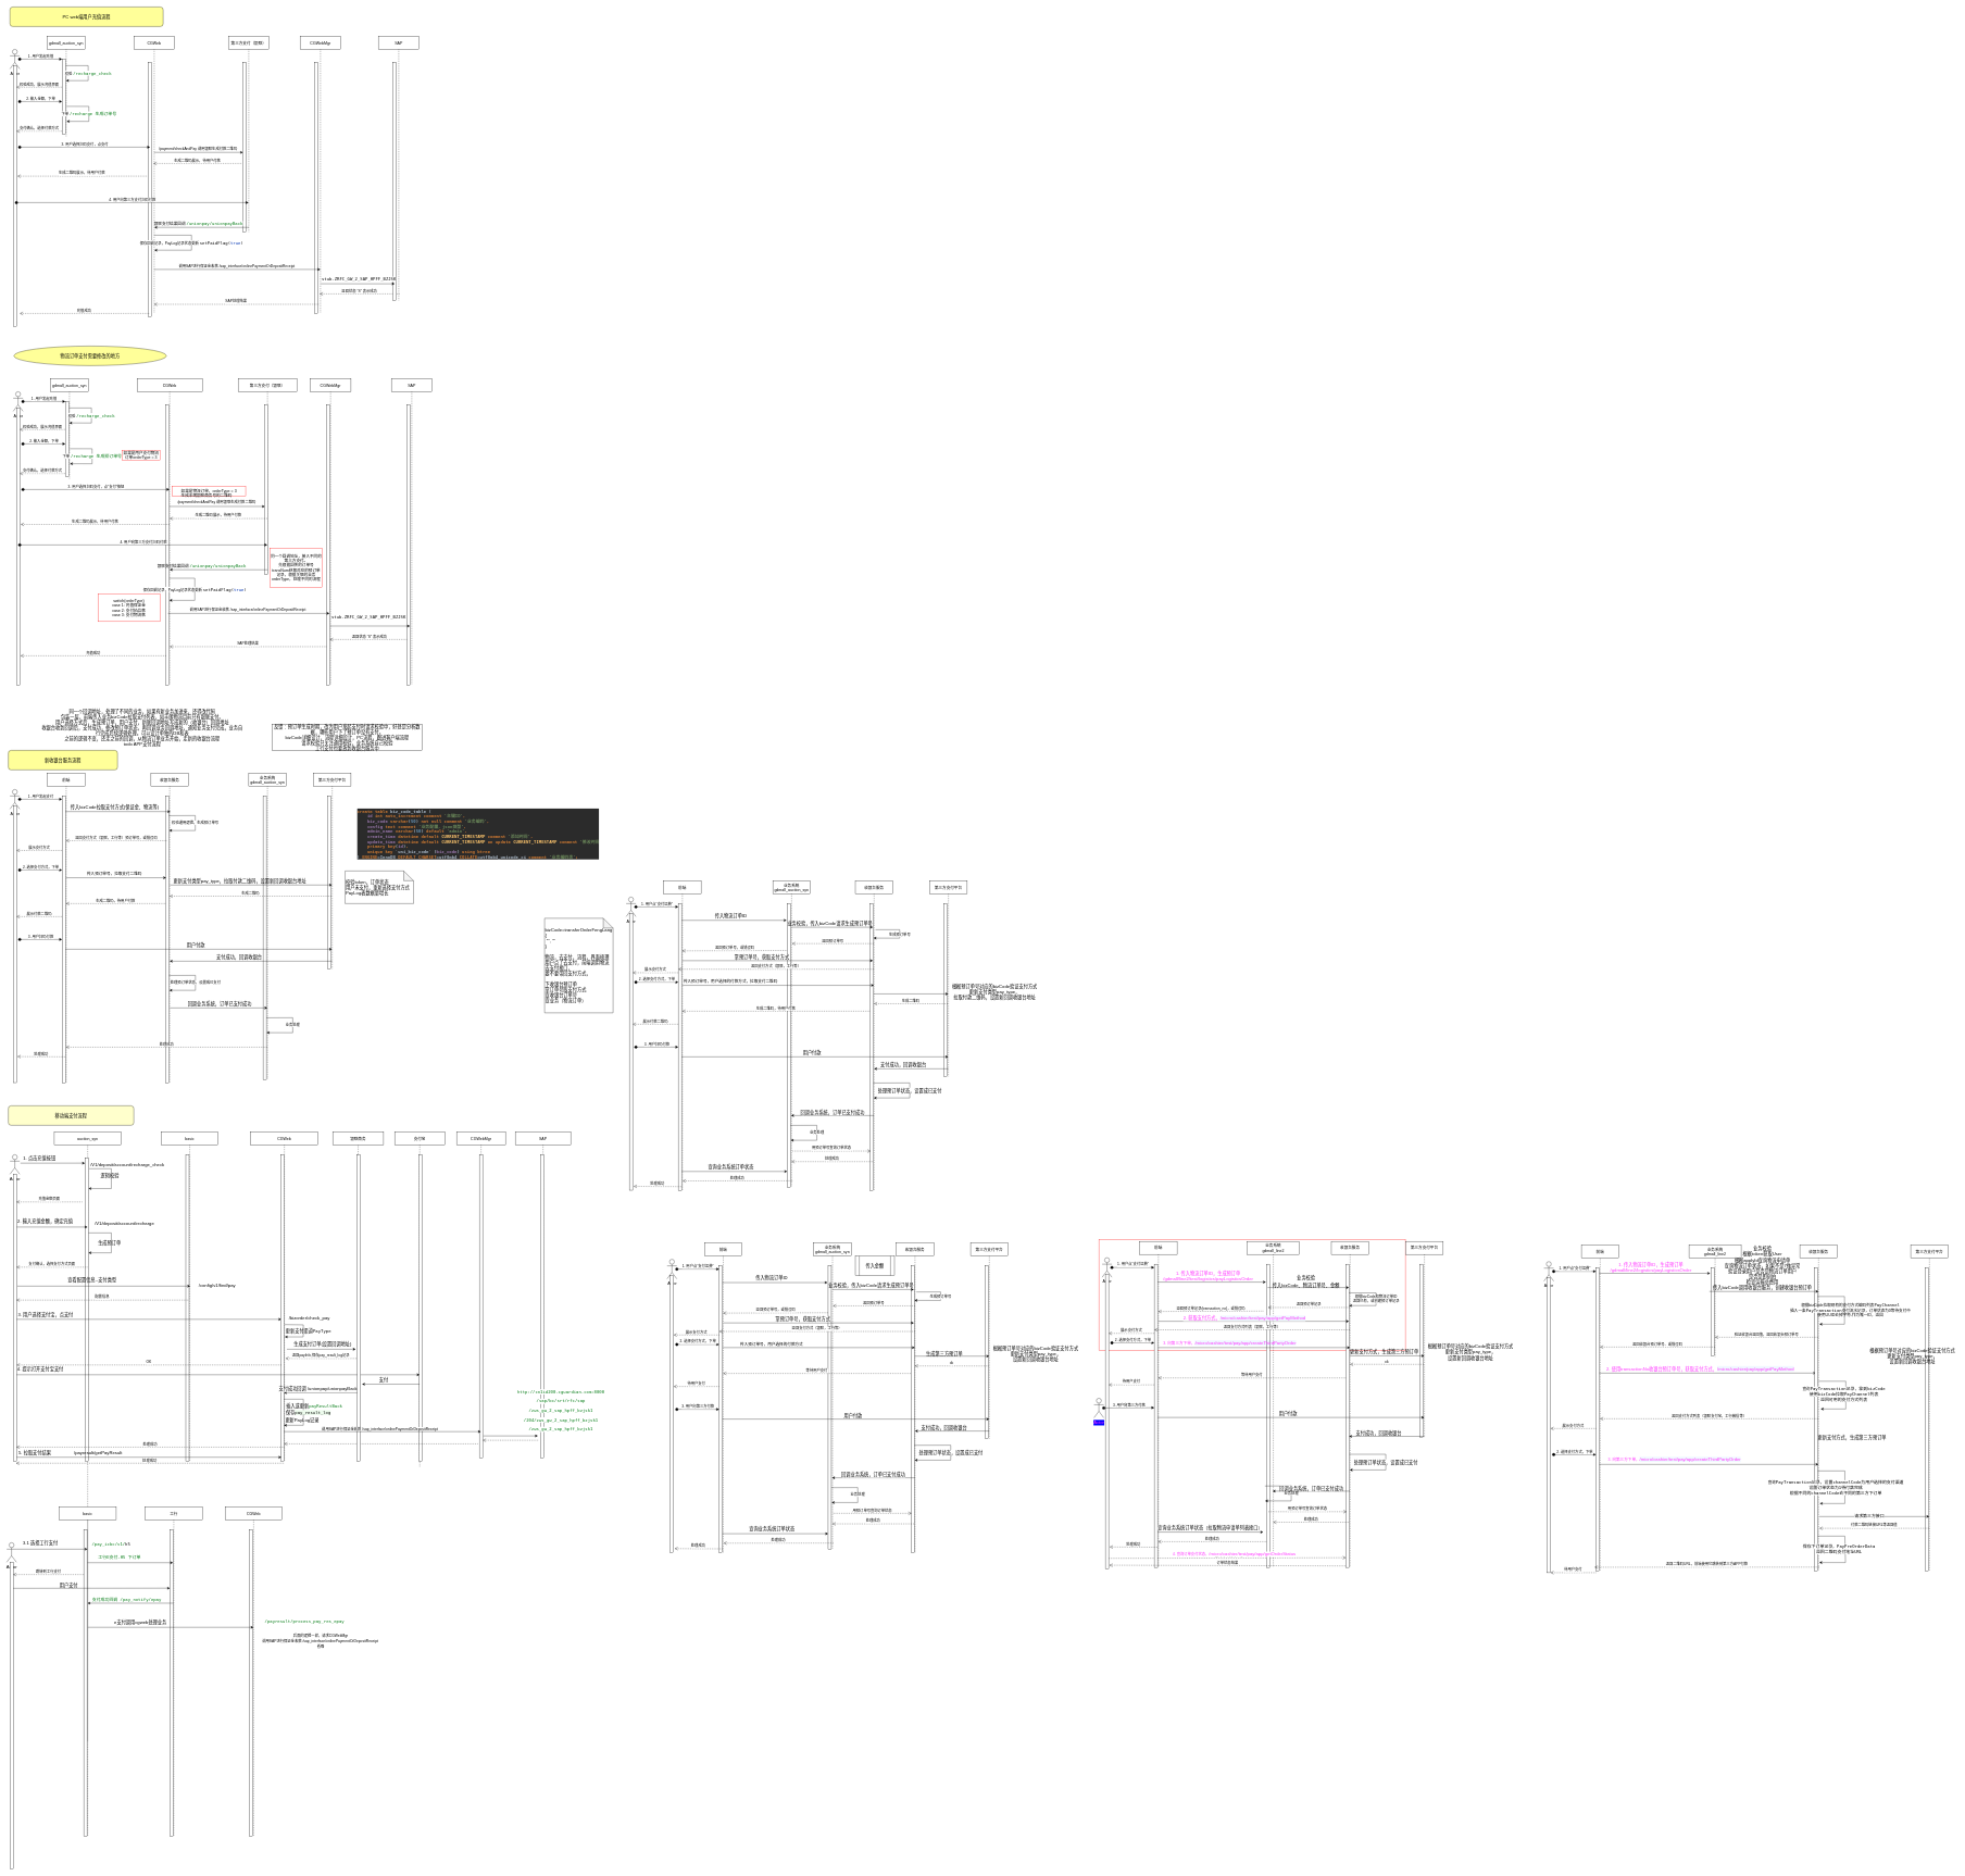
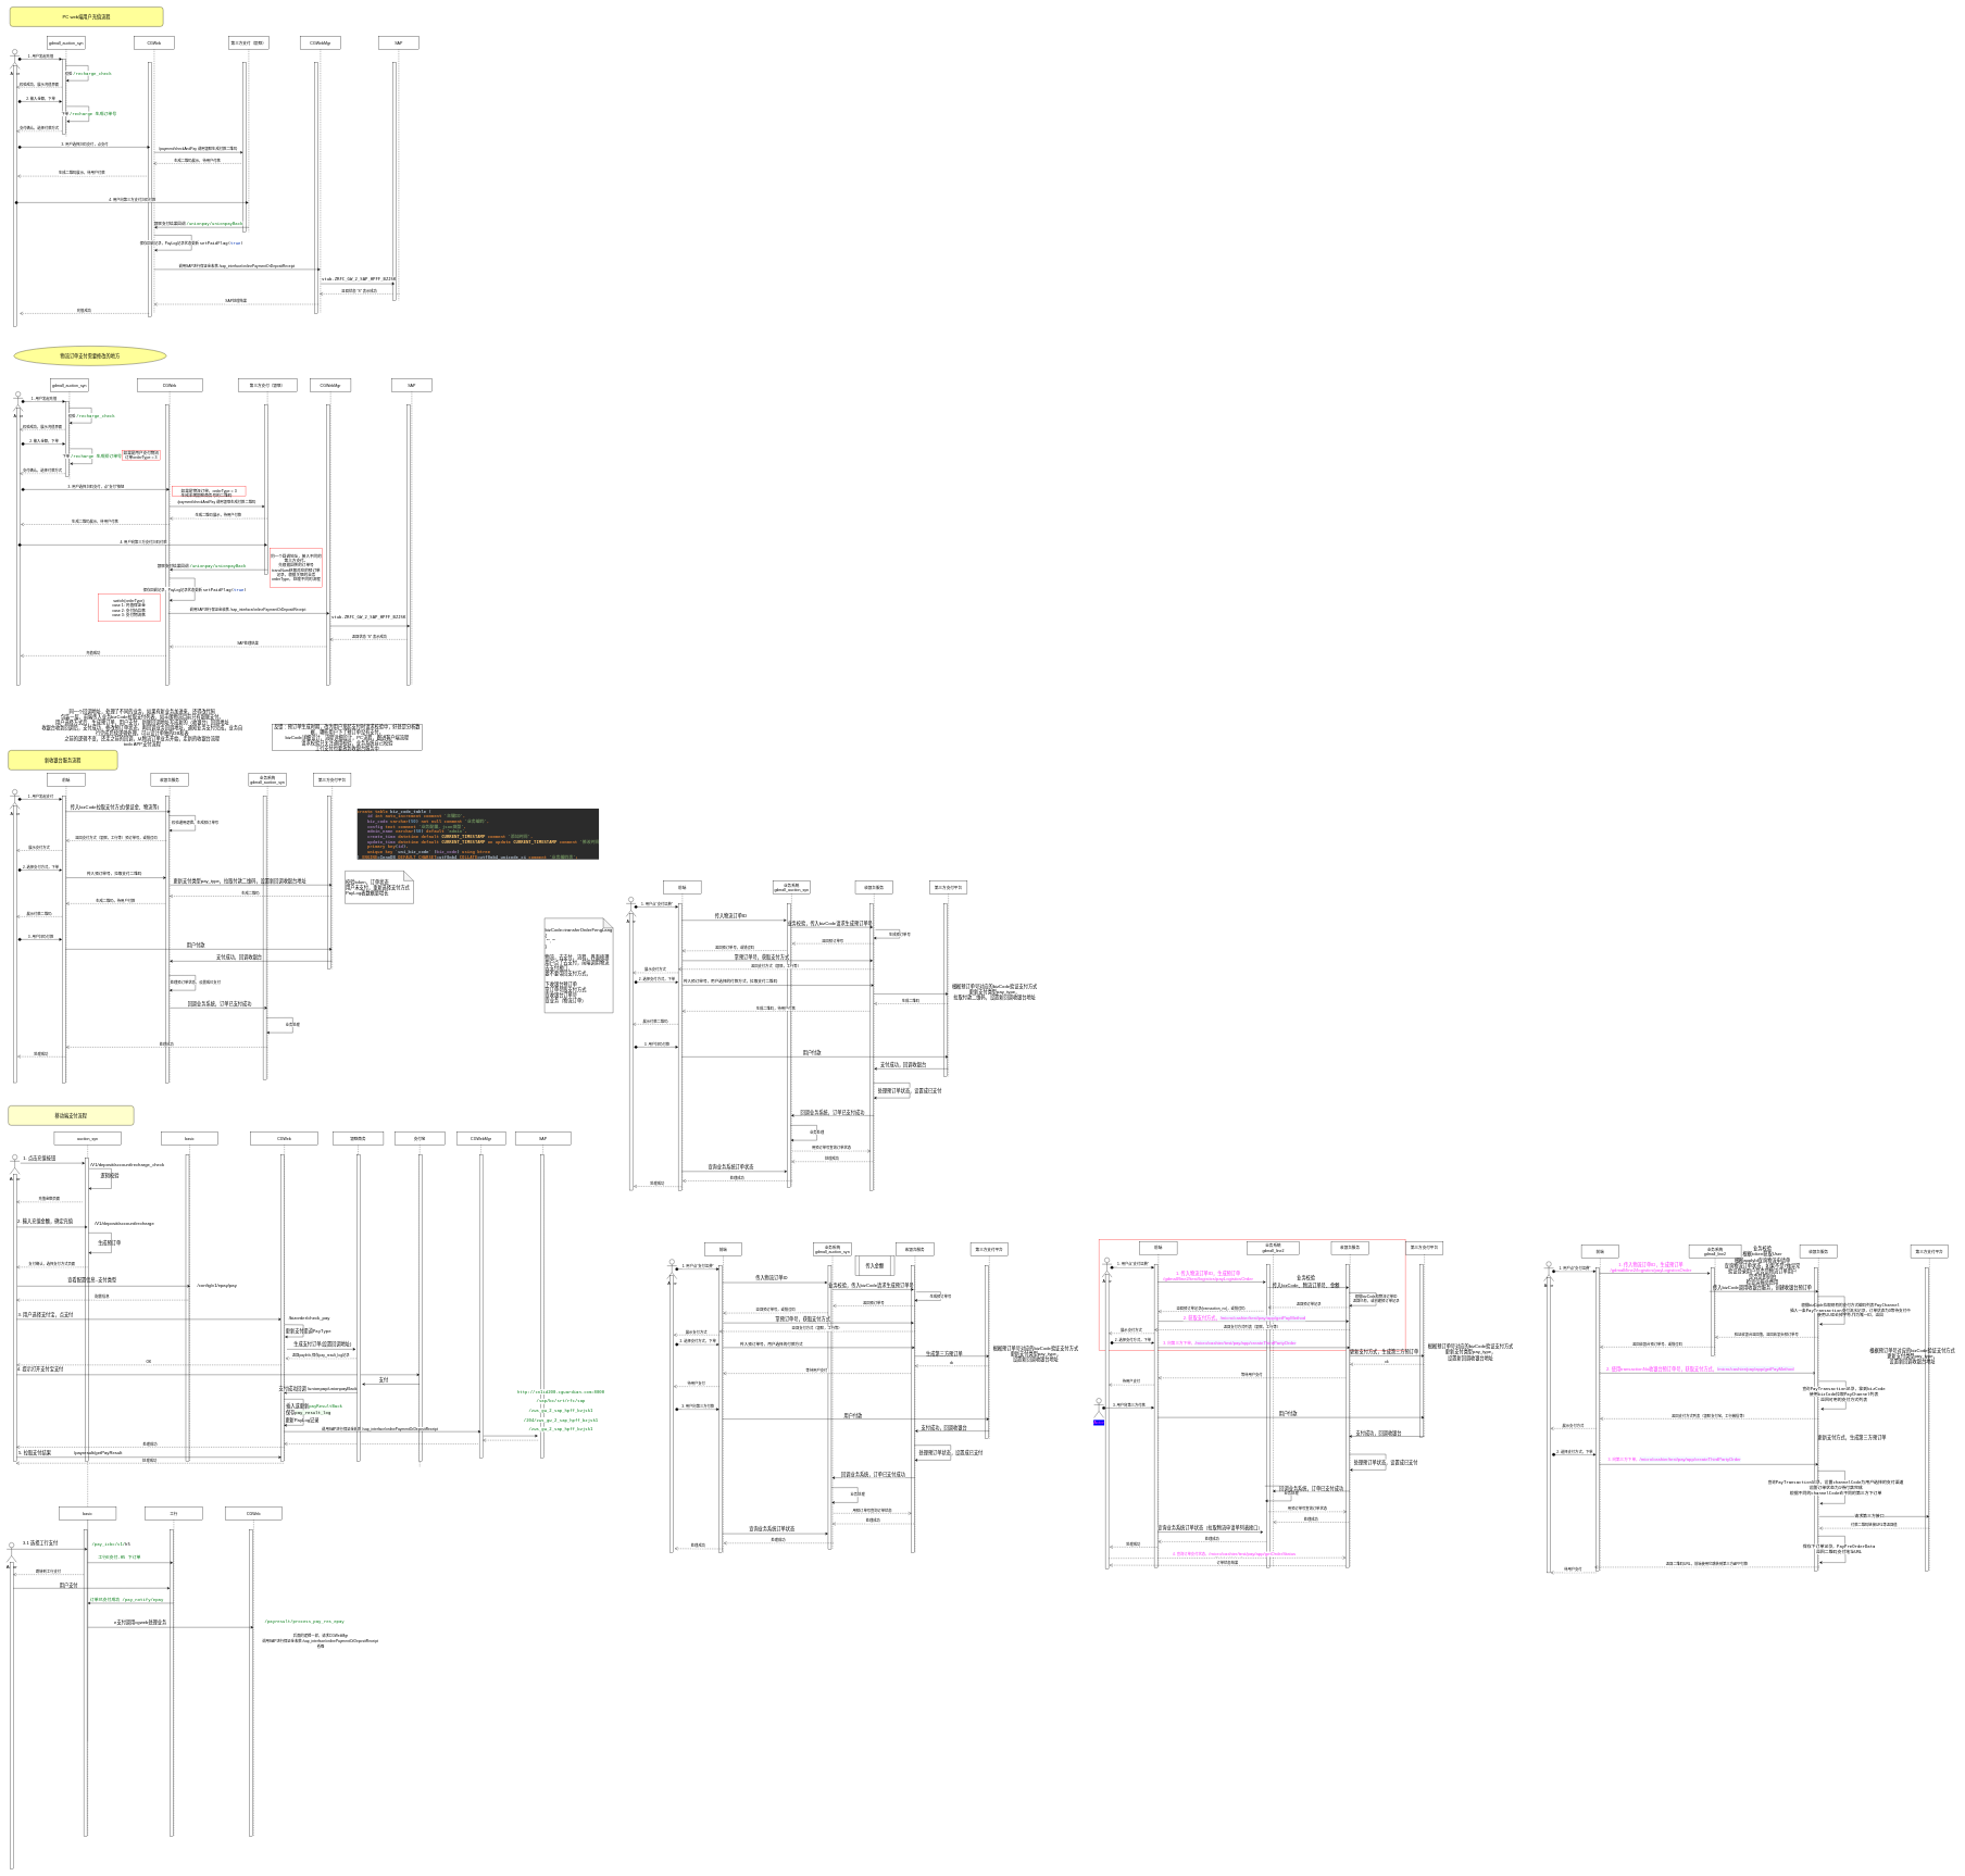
- <mxCell id="169" value="&lt;span&gt;/config/v1/find/pay&lt;/span&gt;" style="text;html=1;align=center;verticalAlign=middle;resizable=0;points=[];autosize=1;strokeColor=none;fillColor=none;fontSize=14;" parent="1" vertex="1"><mxGeometry x="600" y="3930" width="130" height="20" as="geometry" /></mxCell>
+ <mxCell id="169" value="&lt;span&gt;/config/v1/epay/pay&lt;/span&gt;" style="text;html=1;align=center;verticalAlign=middle;resizable=0;points=[];autosize=1;strokeColor=none;fillColor=none;fontSize=14;" parent="1" vertex="1"><mxGeometry x="600" y="3930" width="130" height="20" as="geometry" /></mxCell>
- <mxCell id="188" value="&lt;pre style=&quot;background-color: #ffffff ; color: #080808 ; font-family: &amp;#34;jetbrains mono&amp;#34; , monospace ; font-size: 9.8pt&quot;&gt;&lt;span style=&quot;color: #067d17&quot;&gt;支付成功回调 /pay_notify/epay&lt;/span&gt;&lt;/pre&gt;" style="text;html=1;align=center;verticalAlign=middle;resizable=0;points=[];autosize=1;strokeColor=none;fillColor=none;fontSize=14;" parent="1" vertex="1"><mxGeometry x="273" y="4878" width="230" height="50" as="geometry" /></mxCell>
+ <mxCell id="188" value="&lt;pre style=&quot;background-color: #ffffff ; color: #080808 ; font-family: &amp;#34;jetbrains mono&amp;#34; , monospace ; font-size: 9.8pt&quot;&gt;&lt;span style=&quot;color: #067d17&quot;&gt;订单已支付成功 /pay_notify/epay&lt;/span&gt;&lt;/pre&gt;" style="text;html=1;align=center;verticalAlign=middle;resizable=0;points=[];autosize=1;strokeColor=none;fillColor=none;fontSize=14;" parent="1" vertex="1"><mxGeometry x="273" y="4878" width="230" height="50" as="geometry" /></mxCell>
